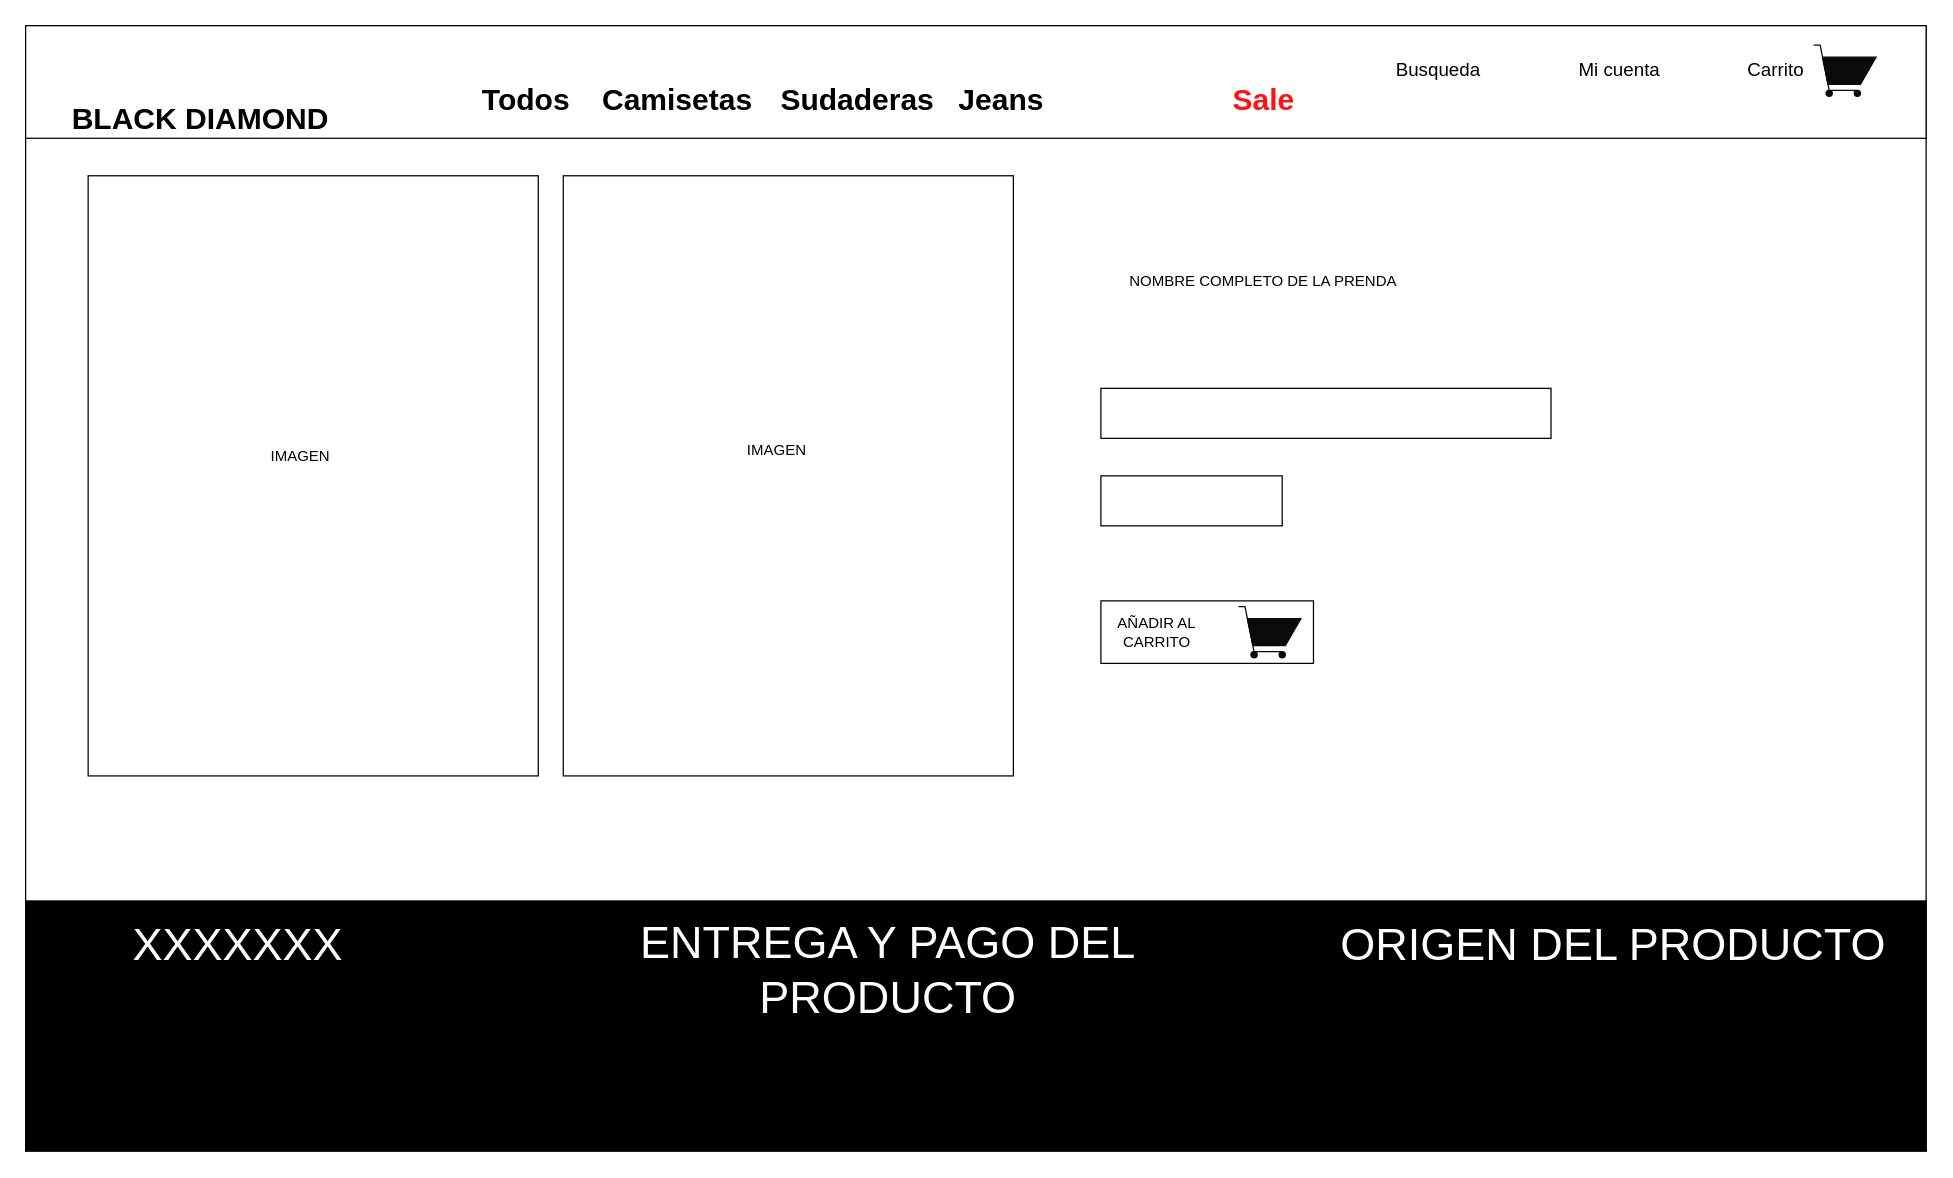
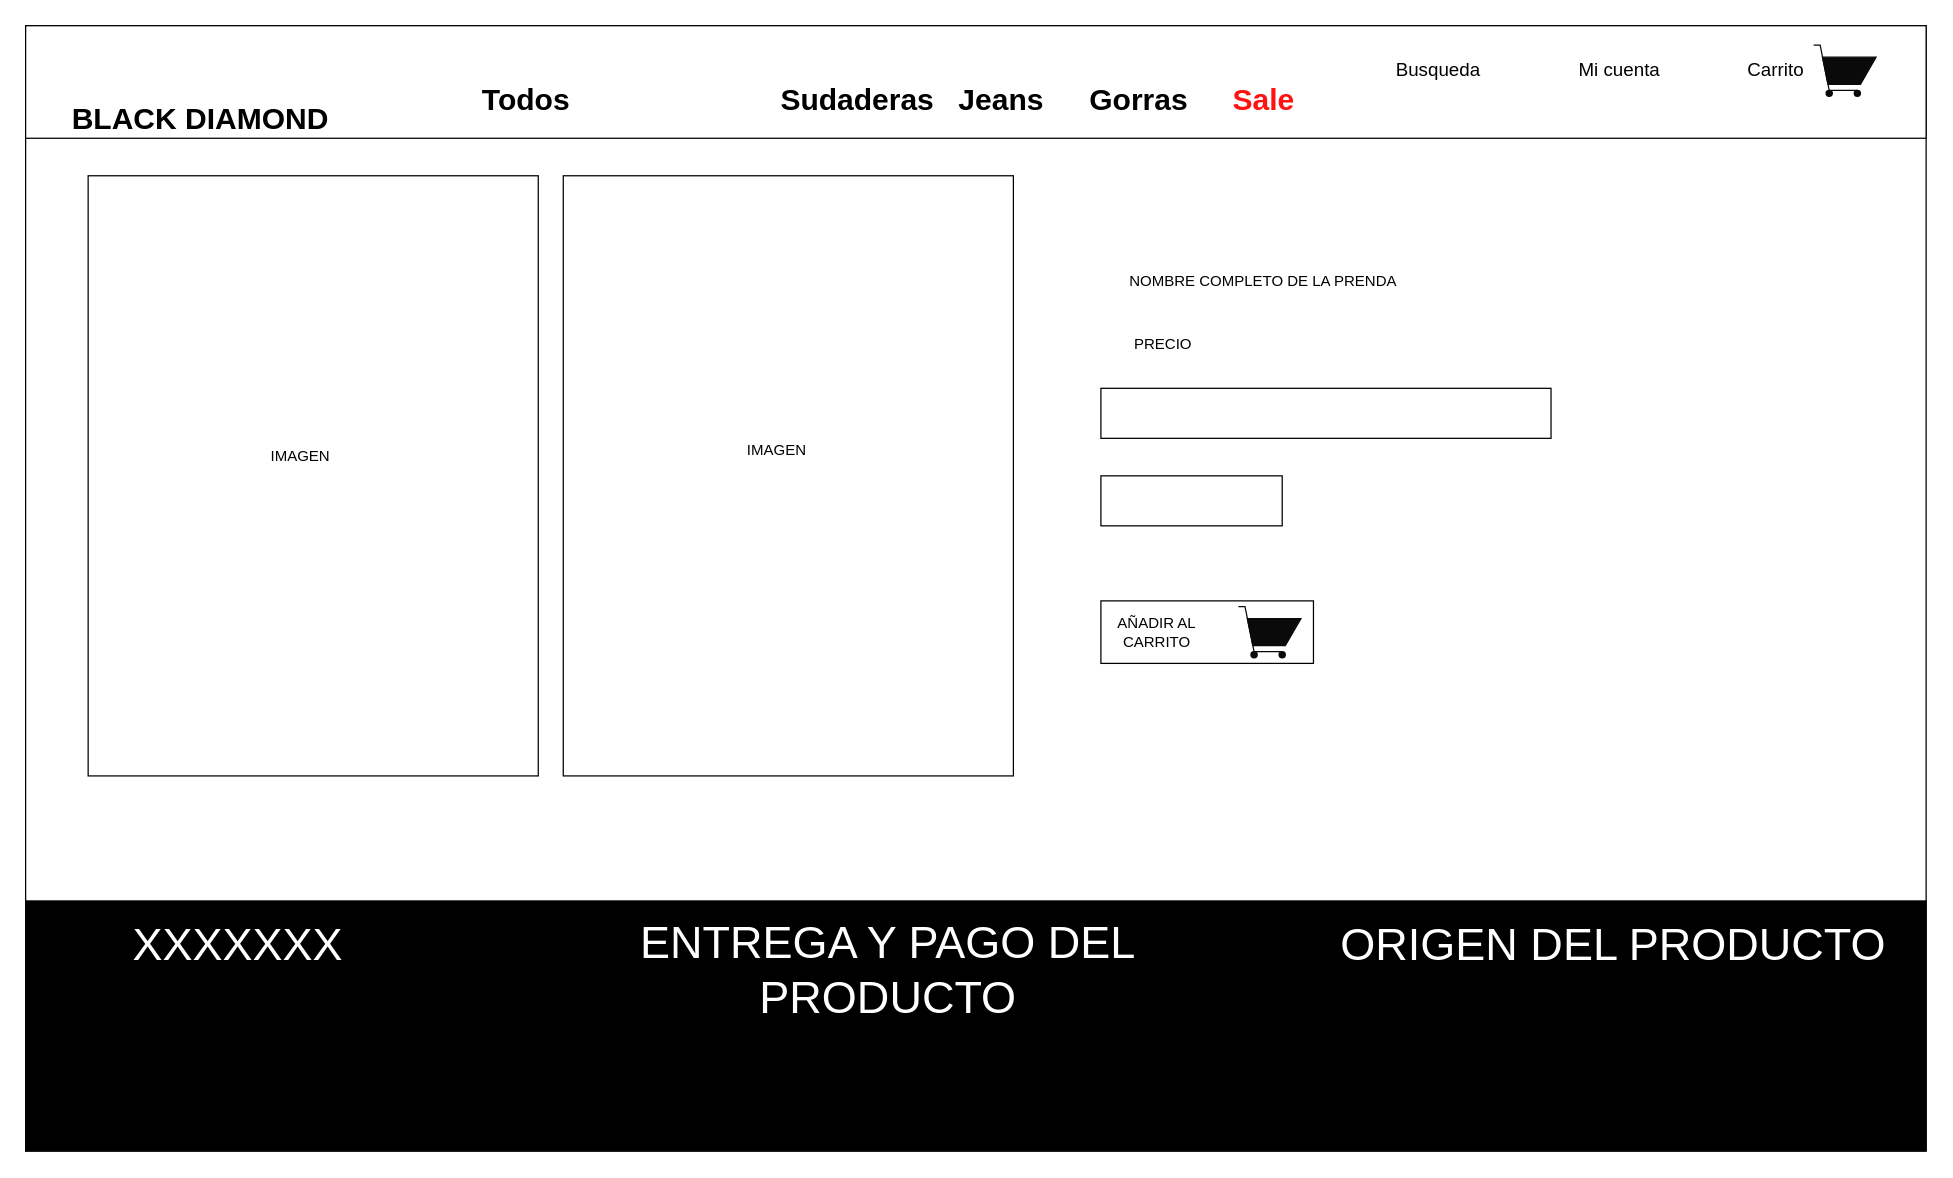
- <mxCell id="11" value="Camisetas" style="text;strokeColor=none;fillColor=none;html=1;fontSize=24;fontStyle=1;verticalAlign=middle;align=center;" vertex="1" parent="1"><mxGeometry x="490.5" y="60" width="100" height="40" as="geometry" /></mxCell>
+ <mxCell id="14" value="Gorras" style="text;strokeColor=none;fillColor=none;html=1;fontSize=24;fontStyle=1;verticalAlign=middle;align=center;" vertex="1" parent="1"><mxGeometry x="860" y="60" width="100" height="40" as="geometry" /></mxCell>
+ <mxCell id="22" value="PRECIO" style="text;html=1;strokeColor=none;fillColor=none;align=center;verticalAlign=middle;whiteSpace=wrap;rounded=0;" vertex="1" parent="1"><mxGeometry x="900" y="260" width="60" height="30" as="geometry" /></mxCell>
